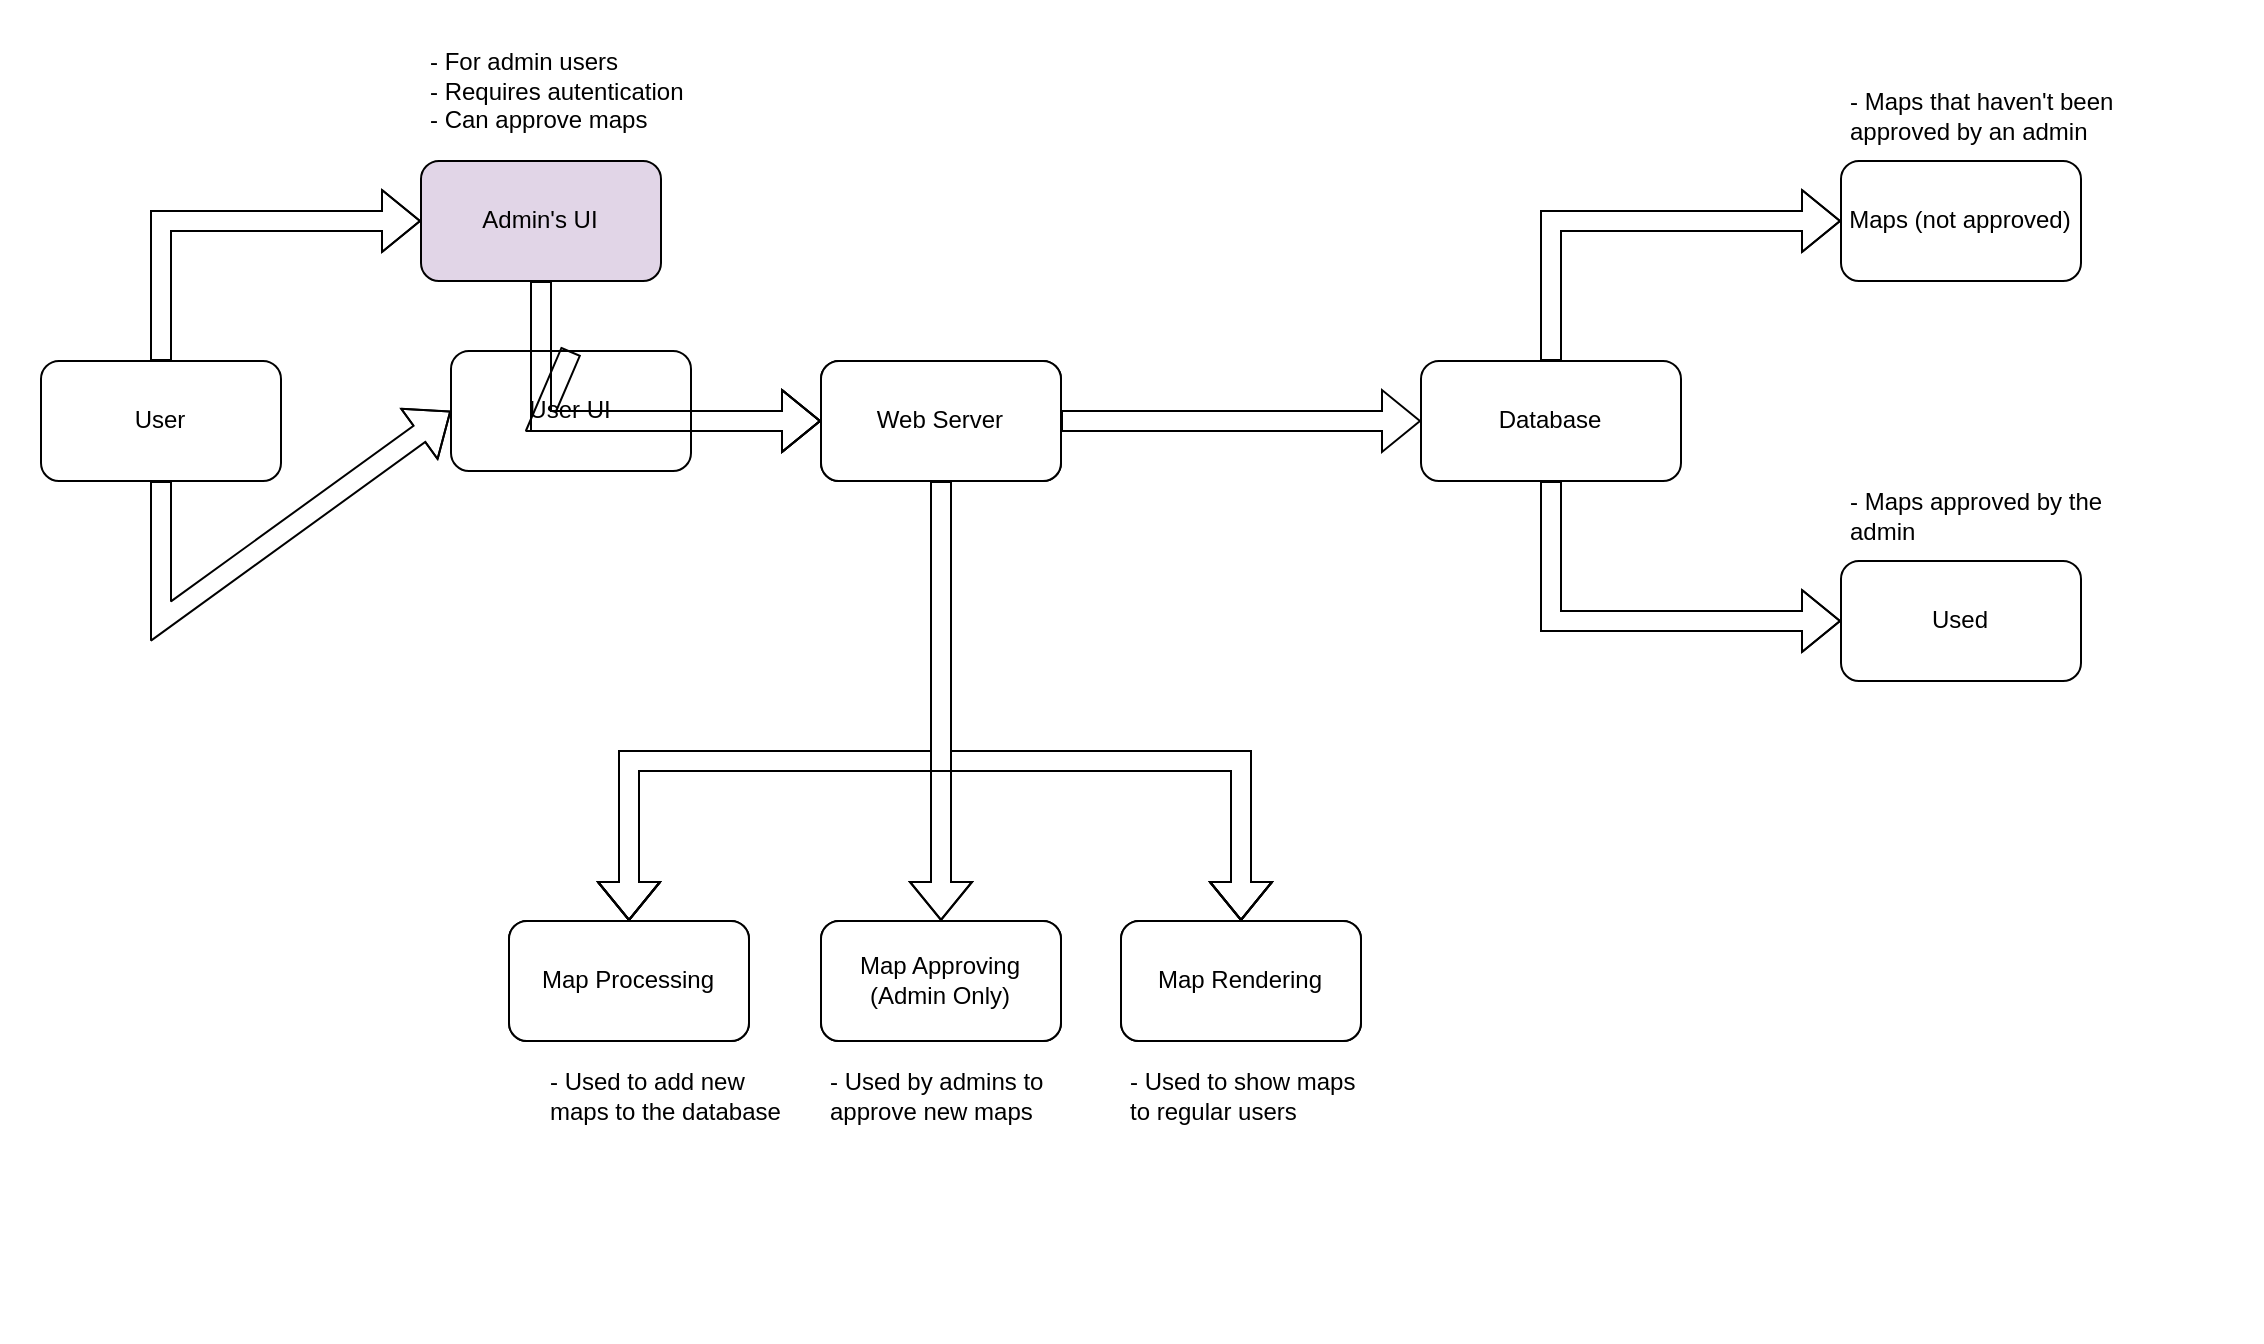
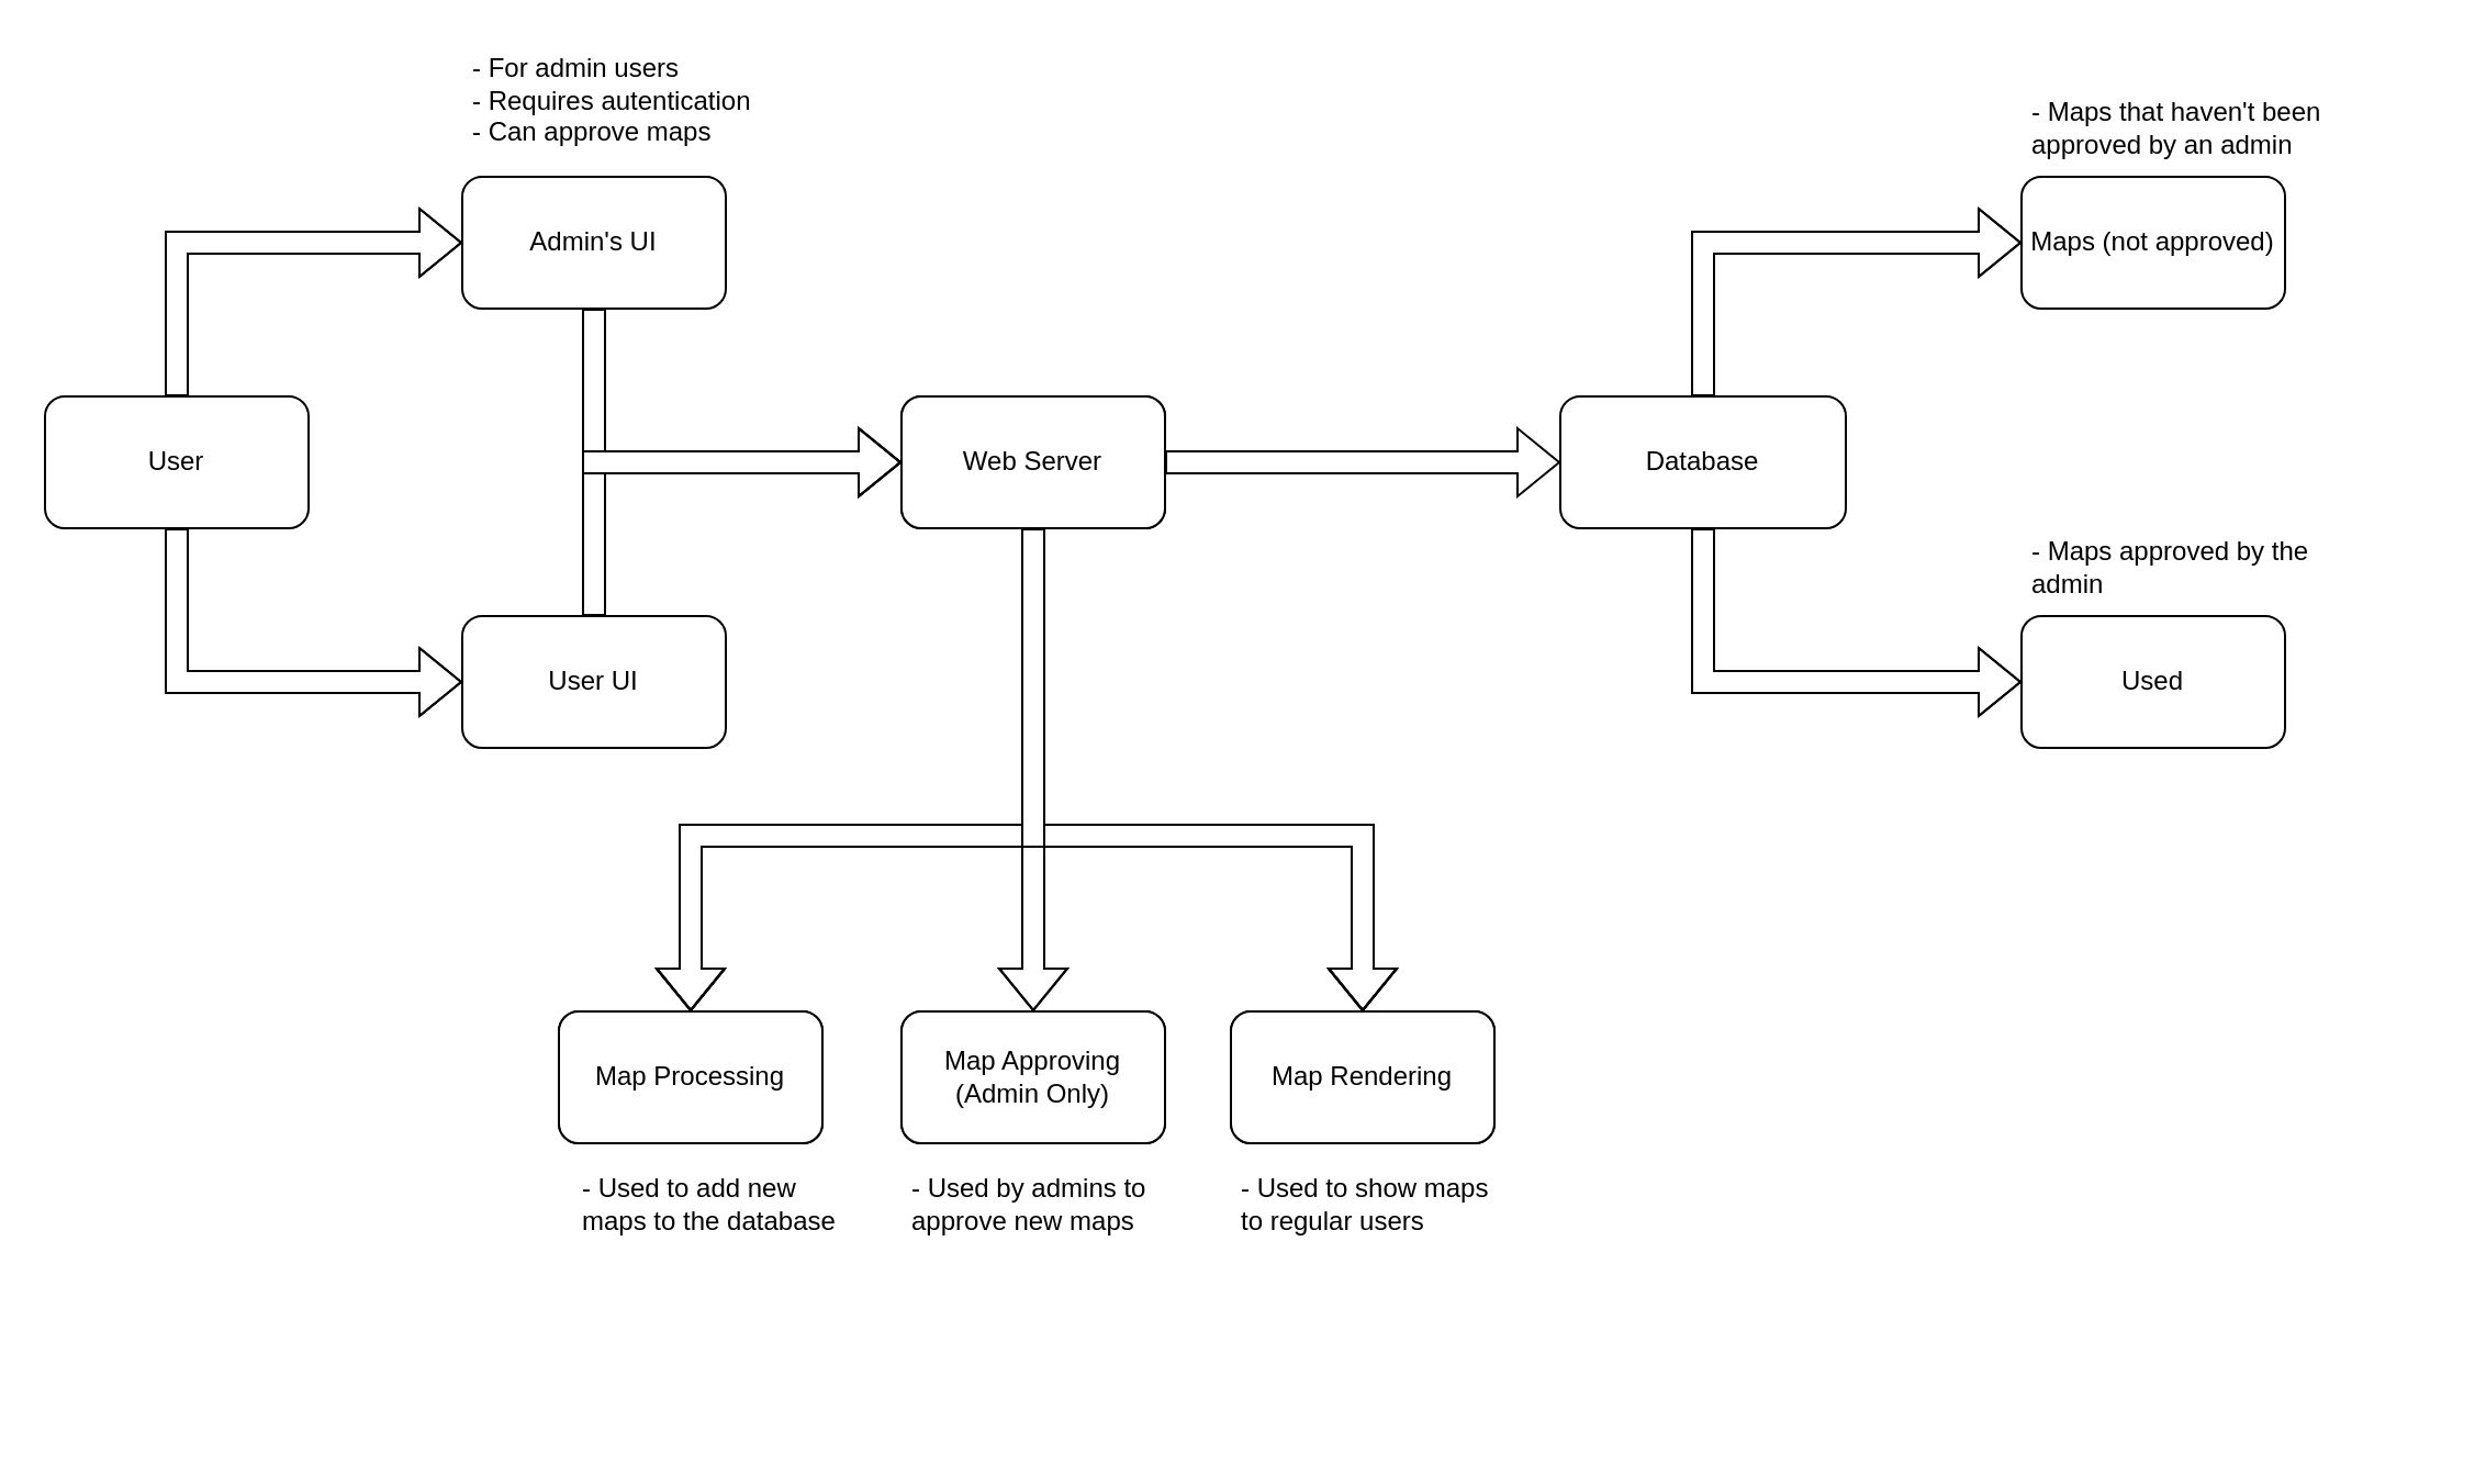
- <mxCell id="3" value="Admin's UI" style="rounded=1;whiteSpace=wrap;html=1;fillColor=#e1d5e7;" vertex="1" parent="1"><mxGeometry x="210" y="80" width="120" height="60" as="geometry" /></mxCell>
+ <mxCell id="3" value="Admin's UI" style="rounded=1;whiteSpace=wrap;html=1;" vertex="1" parent="1"><mxGeometry x="210" y="80" width="120" height="60" as="geometry" /></mxCell>
- <mxCell id="4" value="User UI" style="rounded=1;whiteSpace=wrap;html=1;" vertex="1" parent="1"><mxGeometry x="225" y="175" width="120" height="60" as="geometry" /></mxCell>
+ <mxCell id="4" value="User UI" style="rounded=1;whiteSpace=wrap;html=1;" vertex="1" parent="1"><mxGeometry x="210" y="280" width="120" height="60" as="geometry" /></mxCell>
- <mxCell id="25" value="&lt;div&gt;&lt;br&gt;&lt;/div&gt;&lt;div&gt;- Used to add new maps to the database&lt;br&gt;&lt;/div&gt;" style="text;html=1;strokeColor=none;fillColor=none;spacing=5;spacingTop=-20;whiteSpace=wrap;overflow=hidden;rounded=0;" vertex="1" parent="1"><mxGeometry x="270" y="530" width="130" height="120" as="geometry" /></mxCell>
+ <mxCell id="25" value="&lt;div&gt;&lt;br&gt;&lt;/div&gt;&lt;div&gt;- Used to add new maps to the database&lt;br&gt;&lt;/div&gt;" style="text;html=1;strokeColor=none;fillColor=none;spacing=5;spacingTop=-20;whiteSpace=wrap;overflow=hidden;rounded=0;" vertex="1" parent="1"><mxGeometry x="260" y="530" width="130" height="120" as="geometry" /></mxCell>
